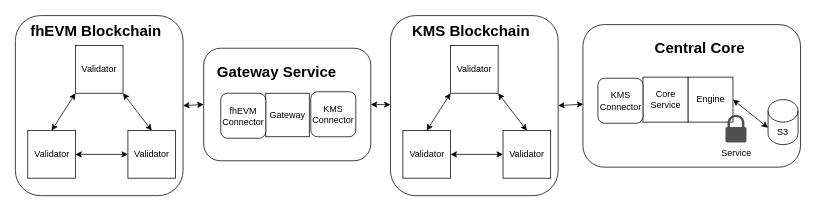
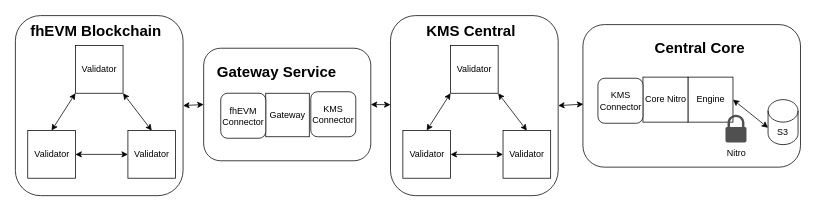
- <mxCell id="17" value="&lt;font style=&quot;font-size: 20px;&quot;&gt;&lt;b&gt;KMS Blockchain&lt;/b&gt;&lt;/font&gt;" style="text;html=1;align=center;verticalAlign=middle;resizable=0;points=[];autosize=1;strokeColor=none;fillColor=none;" vertex="1" parent="1"><mxGeometry x="536.5" width="180" height="40" as="geometry" y="20" /></mxCell>
+ <mxCell id="17" value="&lt;font style=&quot;font-size: 20px;&quot;&gt;&lt;b&gt;KMS Central&lt;/b&gt;&lt;/font&gt;" style="text;html=1;align=center;verticalAlign=middle;resizable=0;points=[];autosize=1;strokeColor=none;fillColor=none;" vertex="1" parent="1"><mxGeometry x="536.5" width="180" height="40" as="geometry" y="20" /></mxCell>
- <mxCell id="9" value="Core Service" style="whiteSpace=wrap;html=1;aspect=fixed;" vertex="1" parent="1"><mxGeometry x="856.5" y="102" width="60" height="60" as="geometry" /></mxCell>
+ <mxCell id="9" value="Core Nitro" style="whiteSpace=wrap;html=1;aspect=fixed;" vertex="1" parent="1"><mxGeometry x="856.5" y="102" width="60" height="60" as="geometry" /></mxCell>
- <mxCell id="7" value="Service" style="sketch=0;pointerEvents=1;shadow=0;dashed=0;html=1;strokeColor=none;fillColor=#505050;labelPosition=center;verticalLabelPosition=bottom;verticalAlign=top;outlineConnect=0;align=center;shape=mxgraph.office.security.lock_protected;" vertex="1" parent="1"><mxGeometry x="966.5" y="152" width="28" height="37" as="geometry" /></mxCell>
+ <mxCell id="7" value="Nitro" style="sketch=0;pointerEvents=1;shadow=0;dashed=0;html=1;strokeColor=none;fillColor=#505050;labelPosition=center;verticalLabelPosition=bottom;verticalAlign=top;outlineConnect=0;align=center;shape=mxgraph.office.security.lock_protected;" vertex="1" parent="1"><mxGeometry x="966.5" y="152" width="28" height="37" as="geometry" /></mxCell>
